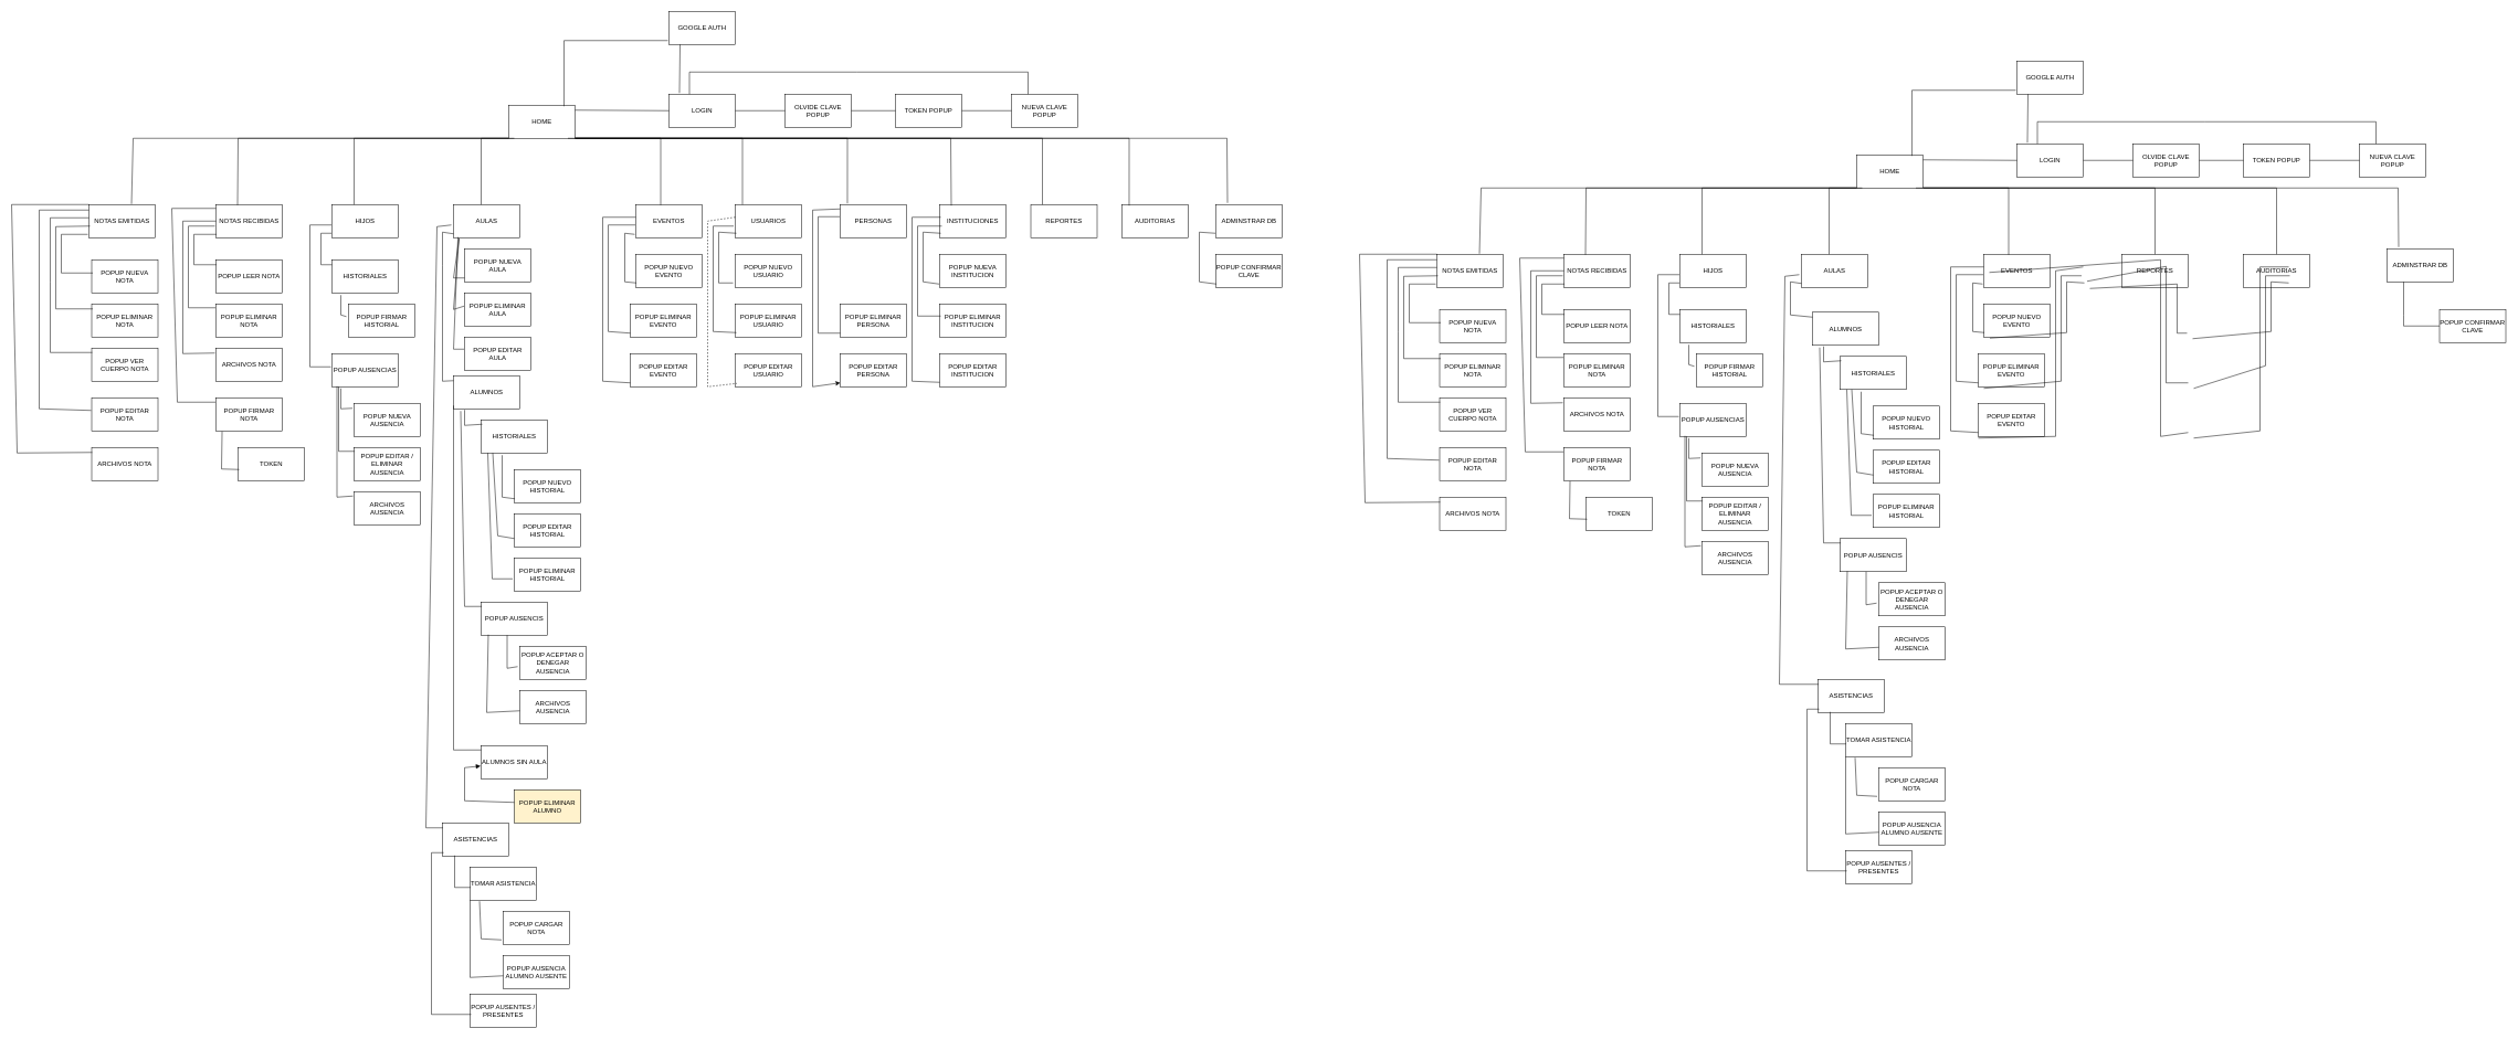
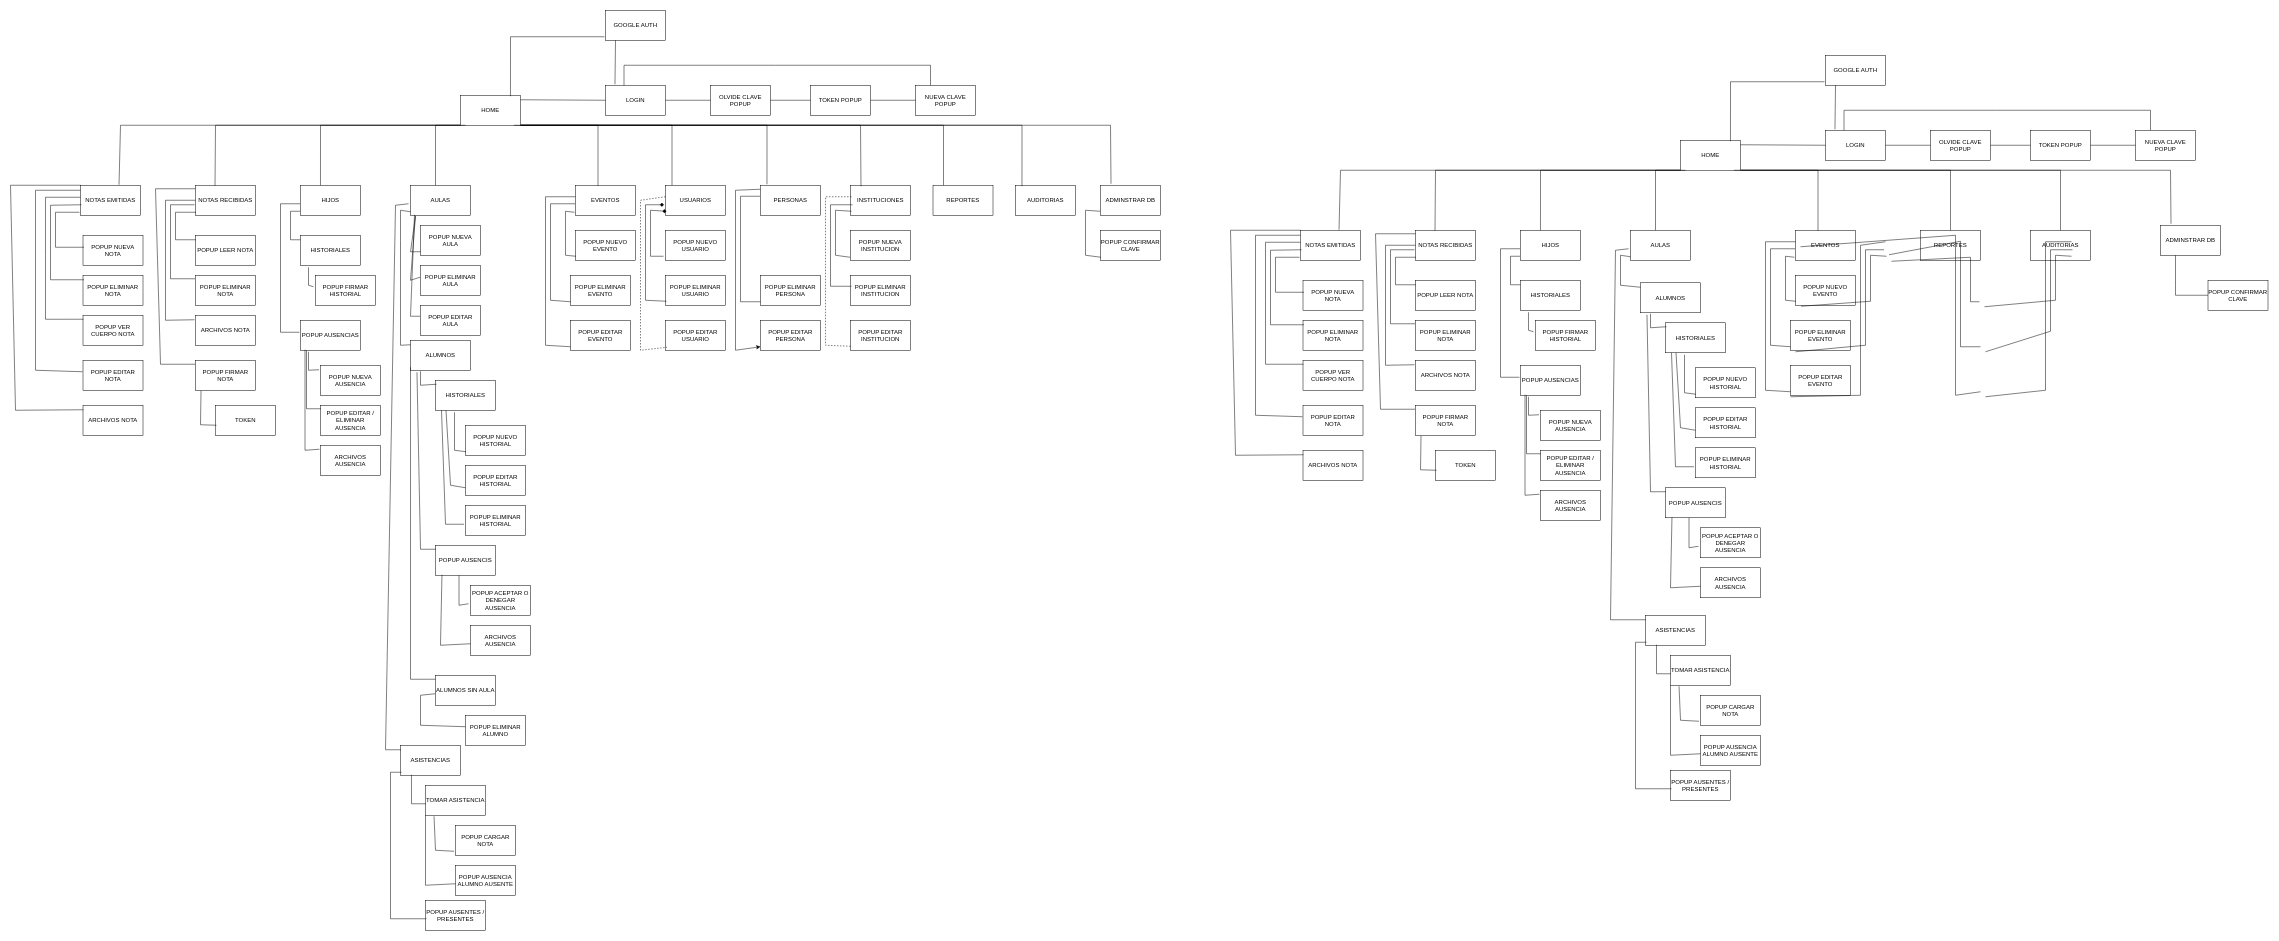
- <mxCell id="97" value="" style="endArrow=none;html=1;rounded=0;exitX=0.017;exitY=0.867;exitDx=0;exitDy=0;exitPerimeter=0;entryX=-0.025;entryY=0.65;entryDx=0;entryDy=0;entryPerimeter=0;" parent="1" source="59" target="17" edge="1"><mxGeometry width="50" height="50" relative="1" as="geometry"><mxPoint x="1150" y="613" as="sourcePoint" /><mxPoint x="1159" y="417" as="targetPoint" /><Array as="points"><mxPoint x="1290" y="600" /><mxPoint x="1290" y="409" /></Array></mxGeometry></mxCell>
+ <mxCell id="97" value="" style="endArrow=diamond;html=1;rounded=0;exitX=0.017;exitY=0.867;exitDx=0;exitDy=0;exitPerimeter=0;entryX=-0.025;entryY=0.65;entryDx=0;entryDy=0;entryPerimeter=0;" parent="1" source="59" target="17" edge="1"><mxGeometry width="50" height="50" relative="1" as="geometry"><mxPoint x="1150" y="613" as="sourcePoint" /><mxPoint x="1159" y="417" as="targetPoint" /><Array as="points"><mxPoint x="1290" y="600" /><mxPoint x="1290" y="409" /></Array></mxGeometry></mxCell>
- <mxCell id="96" value="" style="endArrow=none;html=1;rounded=0;entryX=0.017;entryY=0.867;entryDx=0;entryDy=0;entryPerimeter=0;exitX=-0.033;exitY=0.867;exitDx=0;exitDy=0;exitPerimeter=0;" parent="1" source="60" target="17" edge="1"><mxGeometry width="50" height="50" relative="1" as="geometry"><mxPoint x="1161" y="522" as="sourcePoint" /><mxPoint x="1158" y="434" as="targetPoint" /><Array as="points"><mxPoint x="1300" y="512" /><mxPoint x="1300" y="420" /></Array></mxGeometry></mxCell>
+ <mxCell id="96" value="" style="endArrow=diamond;html=1;rounded=0;entryX=0.017;entryY=0.867;entryDx=0;entryDy=0;entryPerimeter=0;exitX=-0.033;exitY=0.867;exitDx=0;exitDy=0;exitPerimeter=0;" parent="1" source="60" target="17" edge="1"><mxGeometry width="50" height="50" relative="1" as="geometry"><mxPoint x="1161" y="522" as="sourcePoint" /><mxPoint x="1158" y="434" as="targetPoint" /><Array as="points"><mxPoint x="1300" y="512" /><mxPoint x="1300" y="420" /></Array></mxGeometry></mxCell>
- <mxCell id="103" value="" style="endArrow=none;html=1;rounded=0;entryX=0;entryY=0.867;entryDx=0;entryDy=0;exitX=0.017;exitY=0.383;exitDx=0;exitDy=0;exitPerimeter=0;entryPerimeter=0;" parent="1" source="13" target="92" edge="1"><mxGeometry width="50" height="50" relative="1" as="geometry"><mxPoint x="1530" y="388" as="sourcePoint" /><mxPoint x="1530" y="703" as="targetPoint" /><Array as="points"><mxPoint x="1650" y="393" /><mxPoint x="1650" y="690" /></Array></mxGeometry></mxCell>
+ <mxCell id="103" value="" style="endArrow=none;html=1;rounded=0;entryX=0;entryY=0.867;entryDx=0;entryDy=0;exitX=0.017;exitY=0.383;exitDx=0;exitDy=0;exitPerimeter=0;entryPerimeter=0;dashed=1;" parent="1" source="13" target="92" edge="1"><mxGeometry width="50" height="50" relative="1" as="geometry"><mxPoint x="1530" y="388" as="sourcePoint" /><mxPoint x="1530" y="703" as="targetPoint" /><Array as="points"><mxPoint x="1650" y="393" /><mxPoint x="1650" y="690" /></Array></mxGeometry></mxCell>
- <mxCell id="118" value="" style="endArrow=block;html=1;rounded=0;entryX=-0.008;entryY=0.617;entryDx=0;entryDy=0;entryPerimeter=0;exitX=0;exitY=0.383;exitDx=0;exitDy=0;exitPerimeter=0;" parent="1" source="116" target="115" edge="1"><mxGeometry width="50" height="50" relative="1" as="geometry"><mxPoint x="1360" y="1210" as="sourcePoint" /><mxPoint x="1410" y="1160" as="targetPoint" /><Array as="points"><mxPoint x="840" y="1450" /><mxPoint x="840" y="1390" /></Array></mxGeometry></mxCell>
+ <mxCell id="118" value="" style="endArrow=none;html=1;rounded=0;entryX=-0.008;entryY=0.617;entryDx=0;entryDy=0;entryPerimeter=0;exitX=0;exitY=0.383;exitDx=0;exitDy=0;exitPerimeter=0;" parent="1" source="116" target="115" edge="1"><mxGeometry width="50" height="50" relative="1" as="geometry"><mxPoint x="1360" y="1210" as="sourcePoint" /><mxPoint x="1410" y="1160" as="targetPoint" /><Array as="points"><mxPoint x="840" y="1450" /><mxPoint x="840" y="1390" /></Array></mxGeometry></mxCell>
- <mxCell id="116" value="POPUP ELIMINAR ALUMNO" style="rounded=0;whiteSpace=wrap;html=1;fillColor=#fff2cc;" parent="1" vertex="1"><mxGeometry x="930" y="1430" width="120" height="60" as="geometry" /></mxCell>
+ <mxCell id="116" value="POPUP ELIMINAR ALUMNO" style="rounded=0;whiteSpace=wrap;html=1;" parent="1" vertex="1"><mxGeometry x="930" y="1430" width="120" height="60" as="geometry" /></mxCell>
